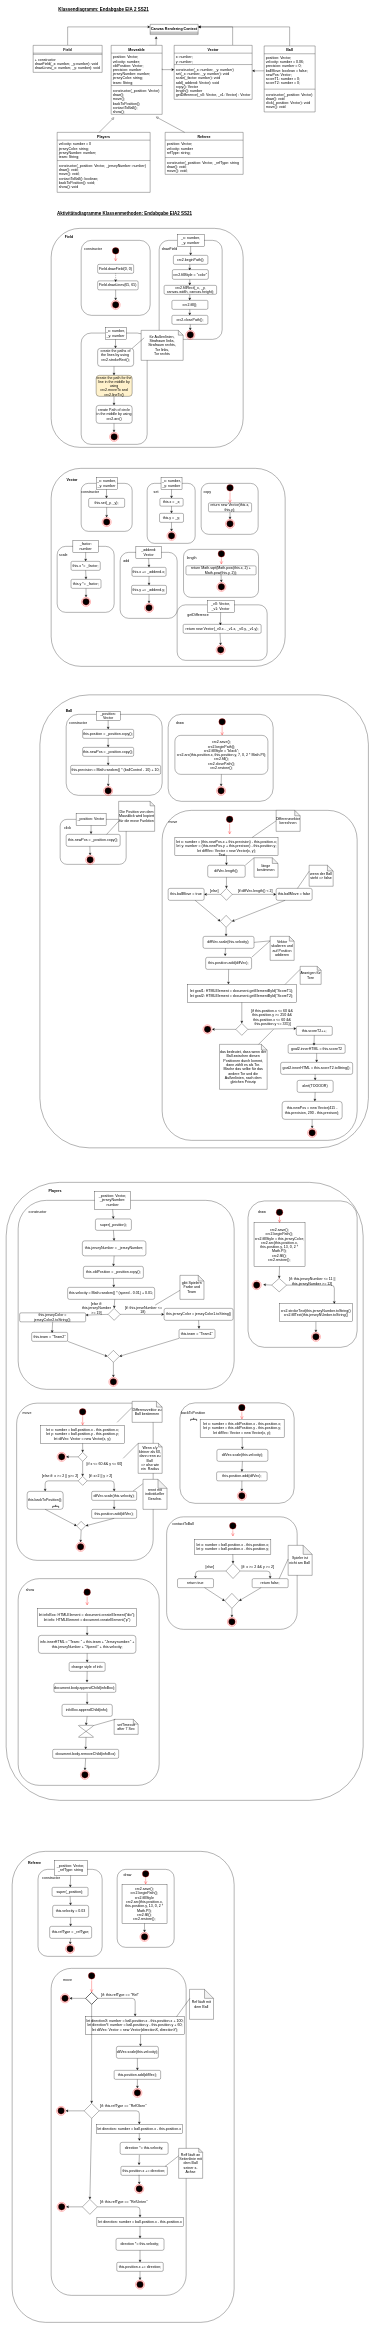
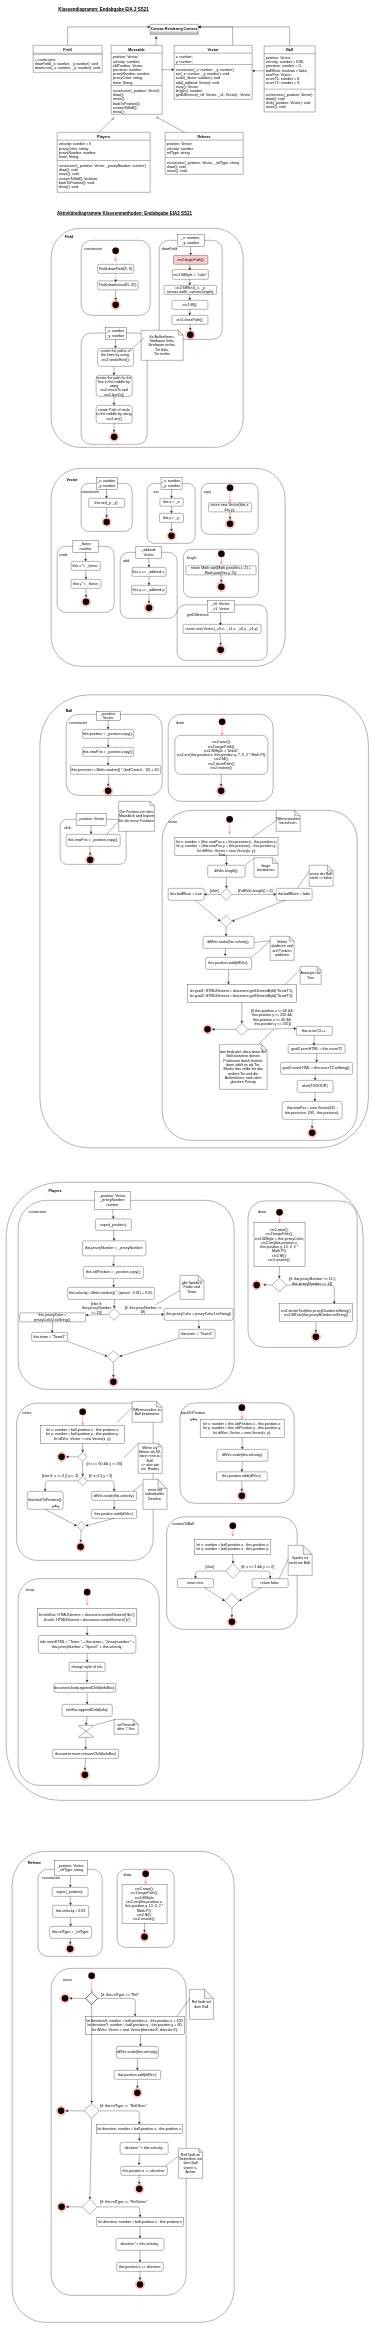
- <mxCell id="51" value="crc2.beginPath();" style="rounded=1;whiteSpace=wrap;html=1;" vertex="1" parent="1"><mxGeometry x="577.5" y="850" width="115" height="30" as="geometry" /></mxCell>
+ <mxCell id="51" value="crc2.beginPath();" style="rounded=1;whiteSpace=wrap;html=1;fillColor=#f8cecc;" vertex="1" parent="1"><mxGeometry x="577.5" y="850" width="115" height="30" as="geometry" /></mxCell>
- <mxCell id="71" value="create the path for the line in the middle by using&lt;br&gt;crc2.moveTo and&lt;br&gt;crc2.lineTo()" style="rounded=1;whiteSpace=wrap;html=1;fillColor=#fff2cc;" vertex="1" parent="1"><mxGeometry x="320" y="1250" width="120" height="70" as="geometry" /></mxCell>
+ <mxCell id="71" value="create the path for the line in the middle by using&lt;br&gt;crc2.moveTo and&lt;br&gt;crc2.lineTo()" style="rounded=1;whiteSpace=wrap;html=1;" vertex="1" parent="1"><mxGeometry x="320" y="1250" width="120" height="70" as="geometry" /></mxCell>
- <mxCell id="337" value="document.body.removeChild(infoBox)" style="rounded=1;whiteSpace=wrap;html=1;" vertex="1" parent="1"><mxGeometry x="175" y="5830" width="220" height="30" as="geometry" /></mxCell>
+ <mxCell id="337" value="document.move.removeChild(infoBox)" style="rounded=1;whiteSpace=wrap;html=1;" vertex="1" parent="1"><mxGeometry x="175" y="5830" width="220" height="30" as="geometry" /></mxCell>
